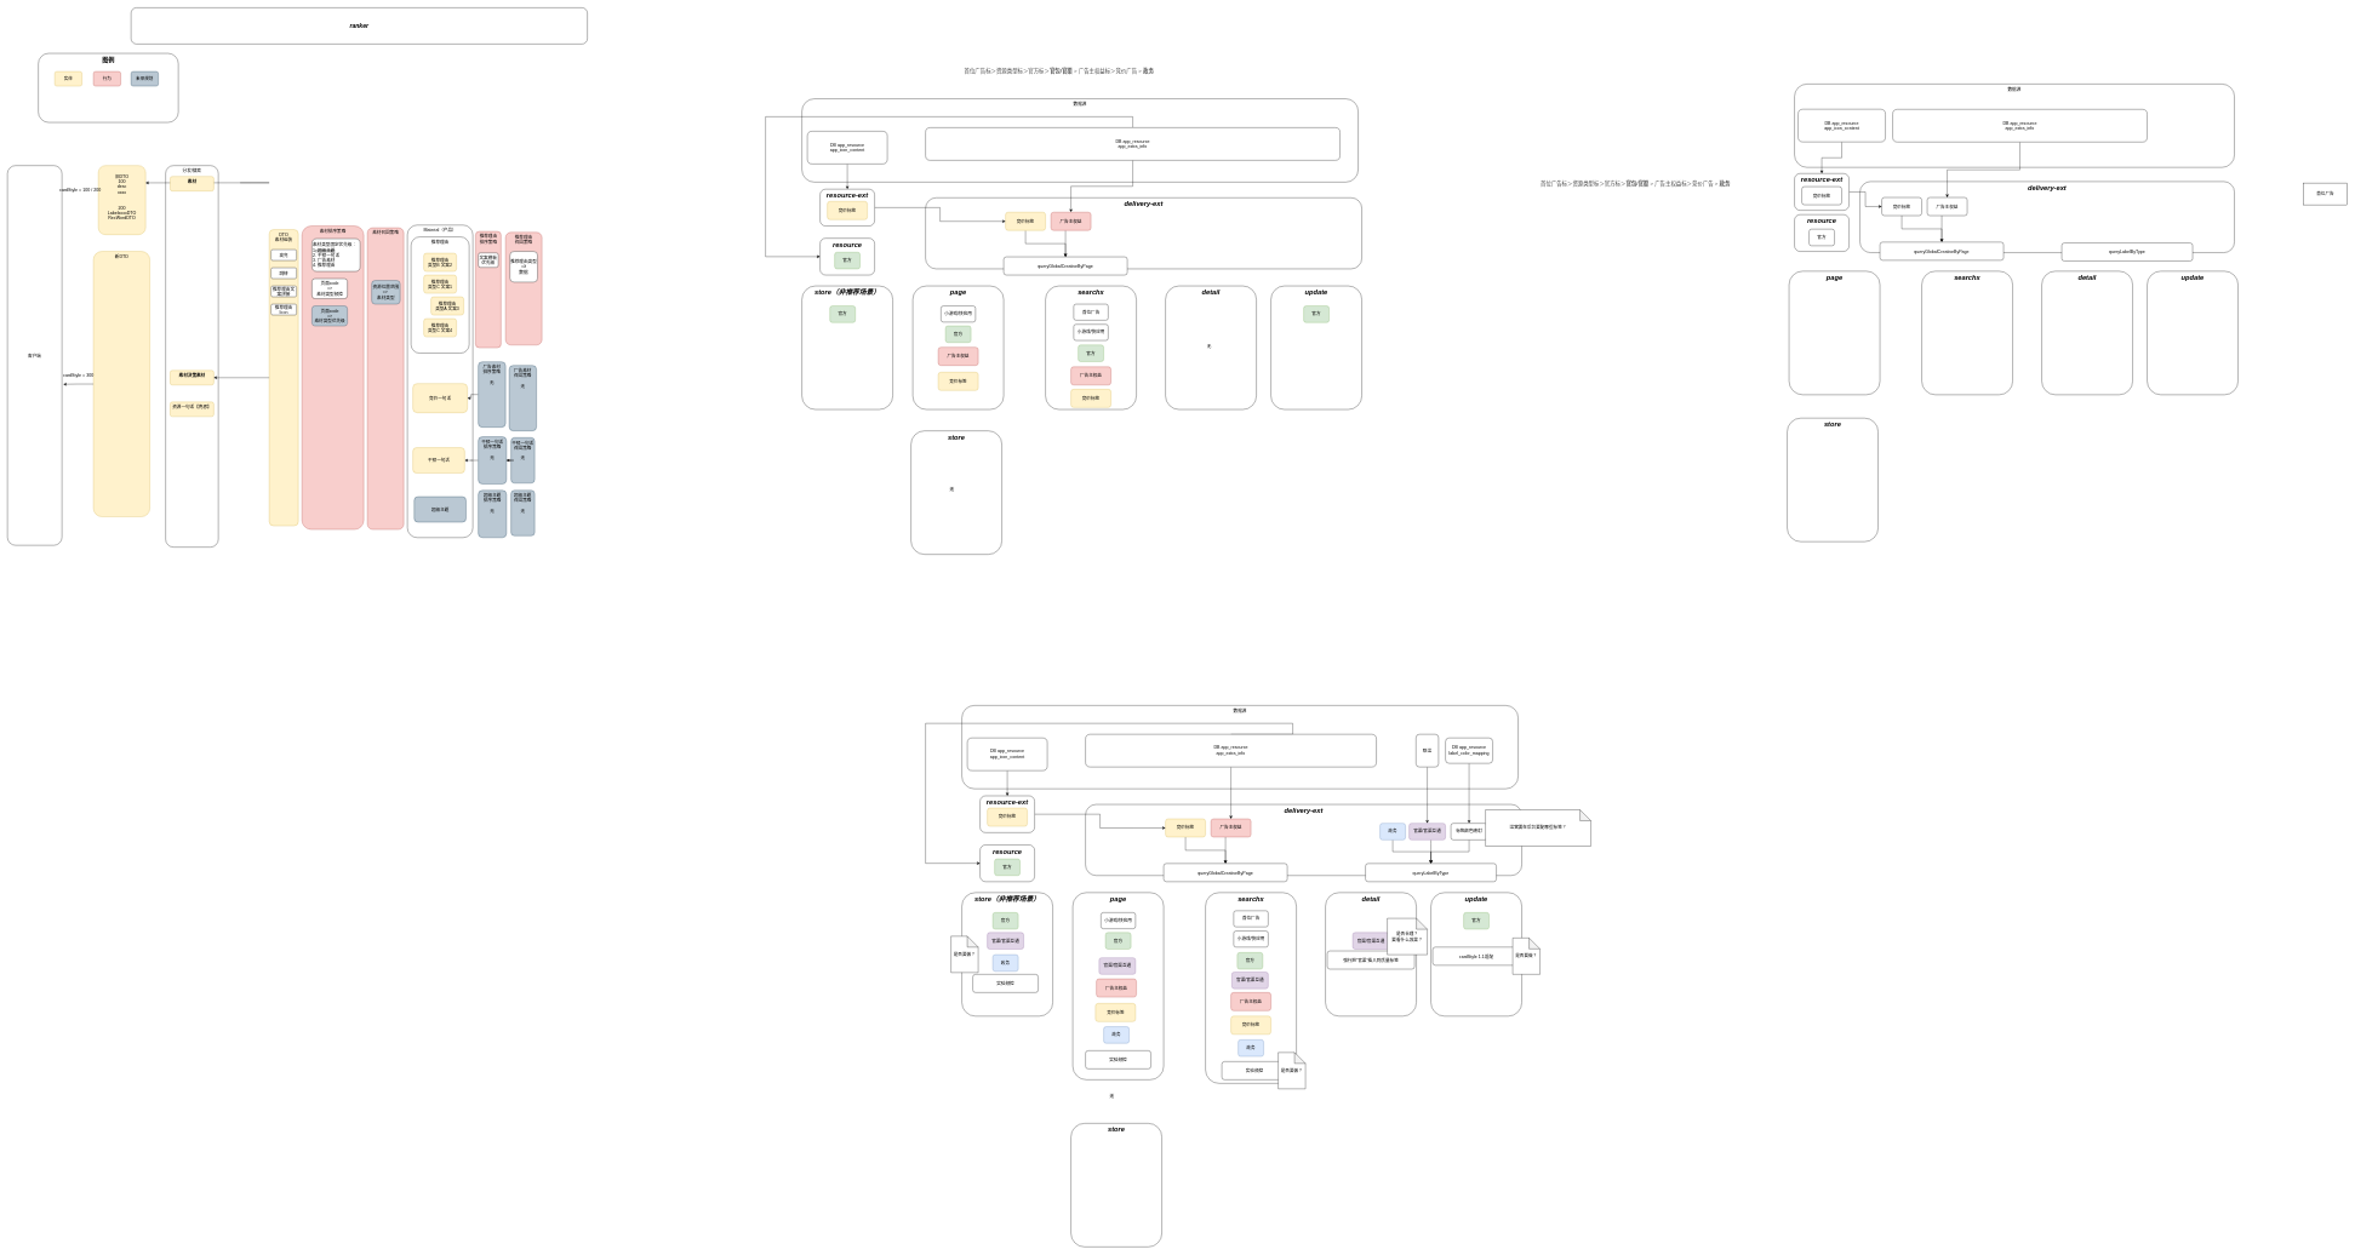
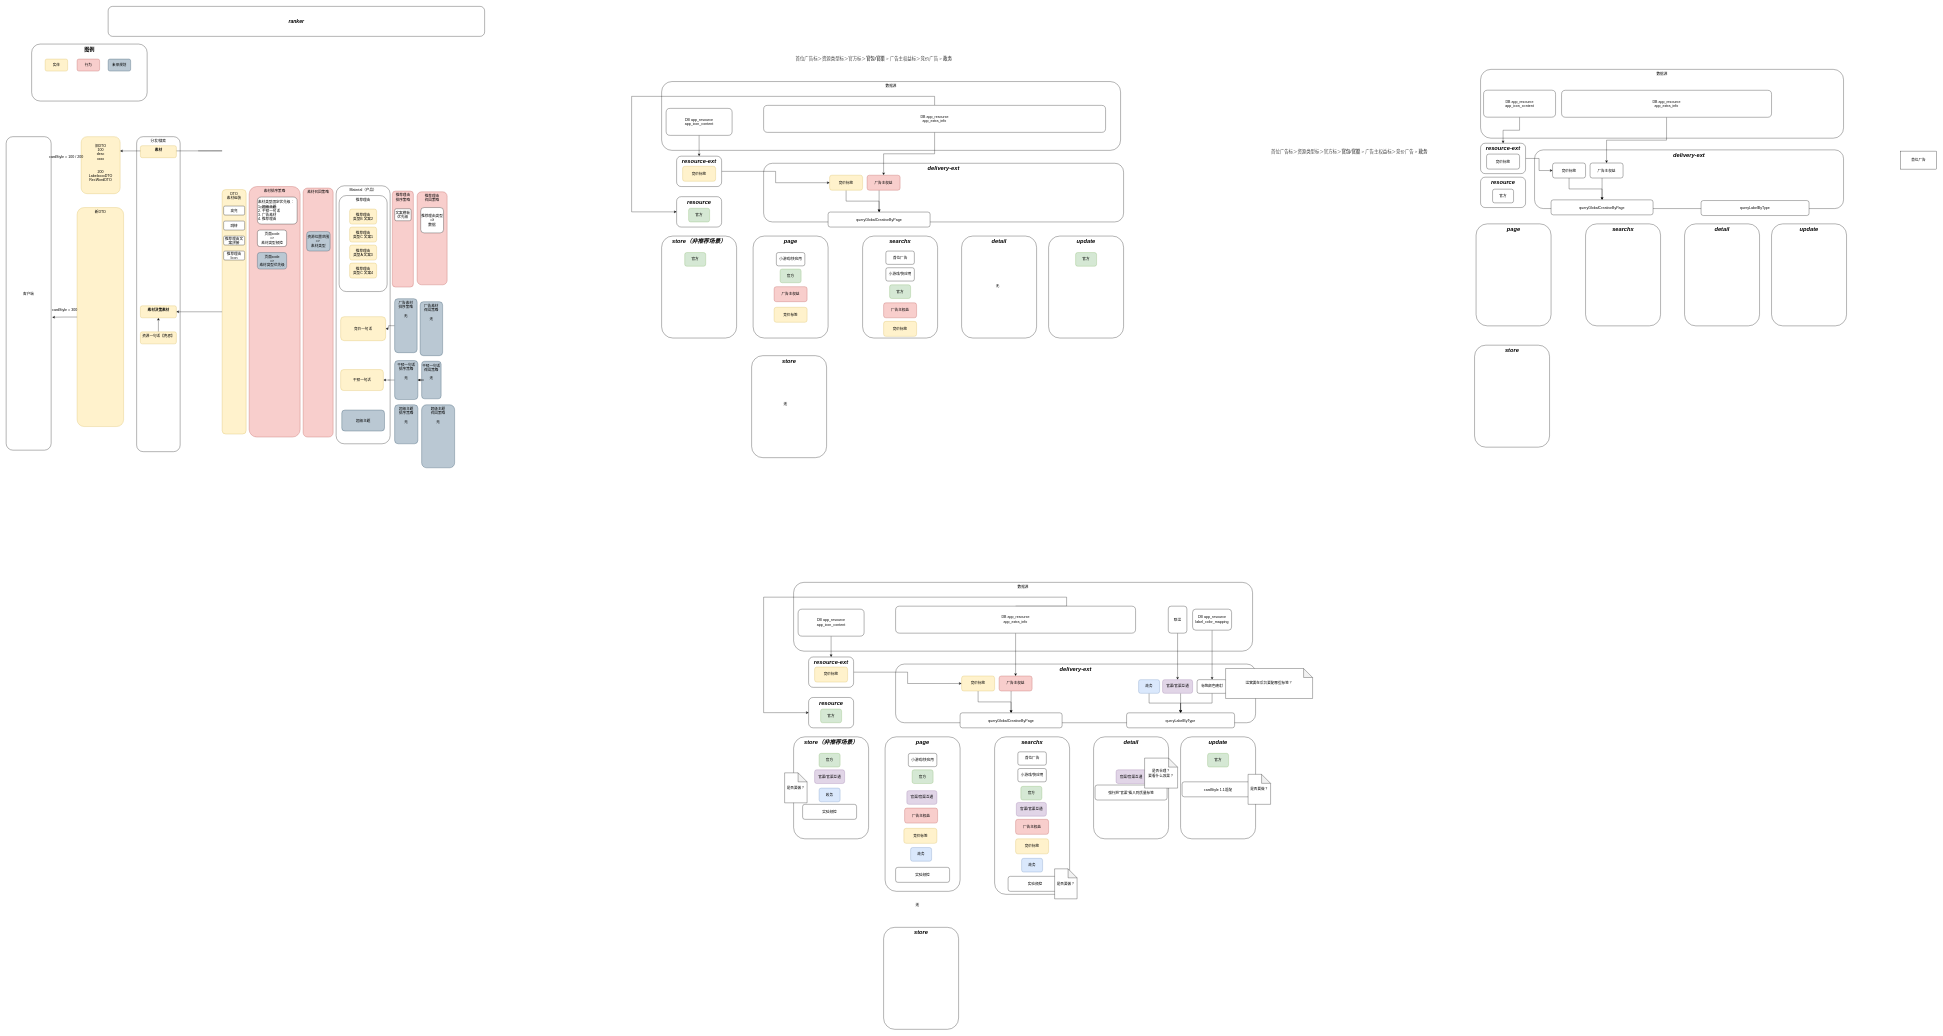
- <mxCell id="26" value="推荐理由&lt;br&gt;类型A 文案3" style="rounded=1;whiteSpace=wrap;html=1;fillColor=#fff2cc;strokeColor=#d6b656;" parent="1" vertex="1"><mxGeometry x="1185" y="815.62" width="90" height="50" as="geometry" /></mxCell>
+ <mxCell id="26" value="推荐理由&lt;br&gt;类型A 文案3" style="rounded=1;whiteSpace=wrap;html=1;fillColor=#fff2cc;strokeColor=#d6b656;" parent="1" vertex="1"><mxGeometry x="1165" y="815.62" width="90" height="50" as="geometry" /></mxCell>
+ <mxCell id="29" style="edgeStyle=orthogonalEdgeStyle;rounded=0;orthogonalLoop=1;jettySize=auto;html=1;entryX=0.5;entryY=1;entryDx=0;entryDy=0;" parent="1" source="30" target="31" edge="1"><mxGeometry relative="1" as="geometry" /></mxCell>
- <mxCell id="45" value="超级主题&lt;br&gt;召回策略&lt;br&gt;&lt;br&gt;无" style="rounded=1;whiteSpace=wrap;html=1;verticalAlign=top;fillColor=#bac8d3;strokeColor=#23445d;" parent="1" vertex="1"><mxGeometry x="1405" y="1348.12" width="65" height="125" as="geometry" /></mxCell>
+ <mxCell id="45" value="超级主题&lt;br&gt;召回策略&lt;br&gt;&lt;br&gt;无" style="rounded=1;whiteSpace=wrap;html=1;verticalAlign=top;fillColor=#bac8d3;strokeColor=#23445d;" parent="1" vertex="1"><mxGeometry x="1405" y="1348.12" width="110" height="210" as="geometry" /></mxCell>
